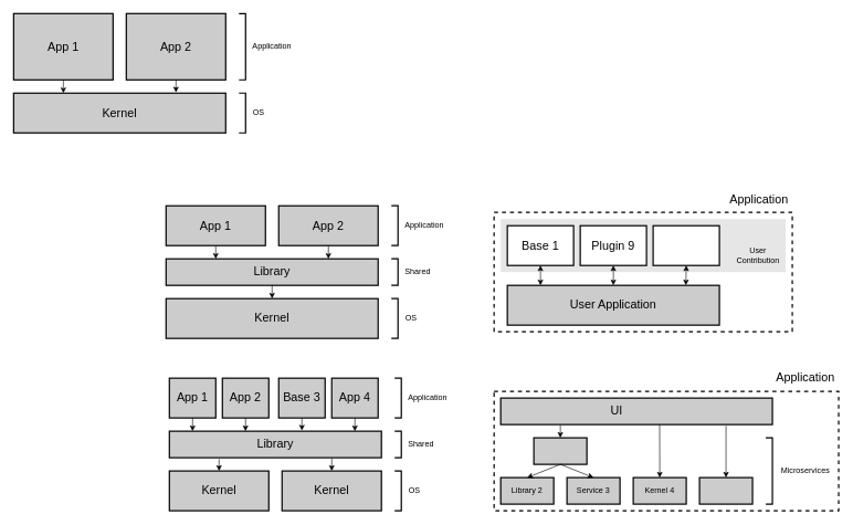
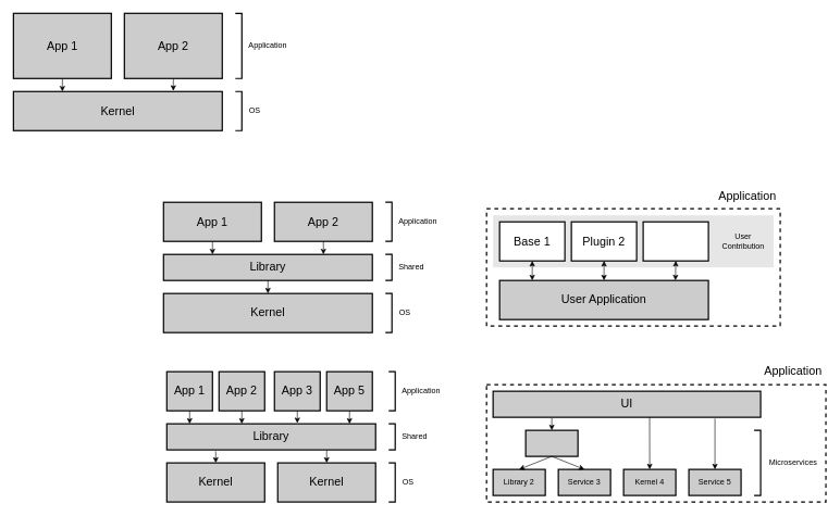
- <mxCell id="36" value="&lt;font style=&quot;font-size: 18px&quot;&gt;Plugin 9&lt;/font&gt;" style="text;html=1;strokeColor=none;fillColor=none;align=center;verticalAlign=middle;whiteSpace=wrap;rounded=0;" vertex="1" parent="1"><mxGeometry x="885" y="360" width="80" height="20" as="geometry" /></mxCell>
+ <mxCell id="36" value="&lt;font style=&quot;font-size: 18px&quot;&gt;Plugin 2&lt;/font&gt;" style="text;html=1;strokeColor=none;fillColor=none;align=center;verticalAlign=middle;whiteSpace=wrap;rounded=0;" vertex="1" parent="1"><mxGeometry x="885" y="360" width="80" height="20" as="geometry" /></mxCell>
- <mxCell id="43" value="User Contribution" style="text;html=1;strokeColor=none;fillColor=none;align=center;verticalAlign=middle;whiteSpace=wrap;rounded=0;dashed=1;" vertex="1" parent="1"><mxGeometry x="1105" y="375" width="77" height="20" as="geometry" /></mxCell>
+ <mxCell id="43" value="User Contribution" style="text;html=1;strokeColor=none;fillColor=none;align=center;verticalAlign=middle;whiteSpace=wrap;rounded=0;dashed=1;" vertex="1" parent="1"><mxGeometry x="1100" y="360" width="77" height="20" as="geometry" /></mxCell>
- <mxCell id="61" value="&lt;font style=&quot;font-size: 18px&quot;&gt;Base 3&lt;/font&gt;" style="text;html=1;strokeColor=none;fillColor=none;align=center;verticalAlign=middle;whiteSpace=wrap;rounded=0;" vertex="1" parent="1"><mxGeometry x="415" y="590" width="80" height="20" as="geometry" /></mxCell>
+ <mxCell id="61" value="&lt;font style=&quot;font-size: 18px&quot;&gt;App 3&lt;/font&gt;" style="text;html=1;strokeColor=none;fillColor=none;align=center;verticalAlign=middle;whiteSpace=wrap;rounded=0;" vertex="1" parent="1"><mxGeometry x="415" y="590" width="80" height="20" as="geometry" /></mxCell>
- <mxCell id="63" value="&lt;font style=&quot;font-size: 18px&quot;&gt;App 4&lt;/font&gt;" style="text;html=1;strokeColor=none;fillColor=none;align=center;verticalAlign=middle;whiteSpace=wrap;rounded=0;" vertex="1" parent="1"><mxGeometry x="495" y="590" width="80" height="20" as="geometry" /></mxCell>
+ <mxCell id="63" value="&lt;font style=&quot;font-size: 18px&quot;&gt;App 5&lt;/font&gt;" style="text;html=1;strokeColor=none;fillColor=none;align=center;verticalAlign=middle;whiteSpace=wrap;rounded=0;" vertex="1" parent="1"><mxGeometry x="495" y="590" width="80" height="20" as="geometry" /></mxCell>
- <mxCell id="74" value="&lt;font style=&quot;font-size: 18px&quot;&gt;UI&lt;/font&gt;" style="text;html=1;strokeColor=none;fillColor=none;align=center;verticalAlign=middle;whiteSpace=wrap;rounded=0;" vertex="1" parent="1"><mxGeometry x="850" y="610" width="160" height="20" as="geometry" /></mxCell>
+ <mxCell id="74" value="&lt;font style=&quot;font-size: 18px&quot;&gt;UI&lt;/font&gt;" style="text;html=1;strokeColor=none;fillColor=none;align=center;verticalAlign=middle;whiteSpace=wrap;rounded=0;" vertex="1" parent="1"><mxGeometry x="880" y="610" width="160" height="20" as="geometry" /></mxCell>
+ <mxCell id="81" value="Service 5" style="text;html=1;strokeColor=none;fillColor=none;align=center;verticalAlign=middle;whiteSpace=wrap;rounded=0;dashed=1;" vertex="1" parent="1"><mxGeometry x="1055" y="730" width="80" height="20" as="geometry" /></mxCell>
